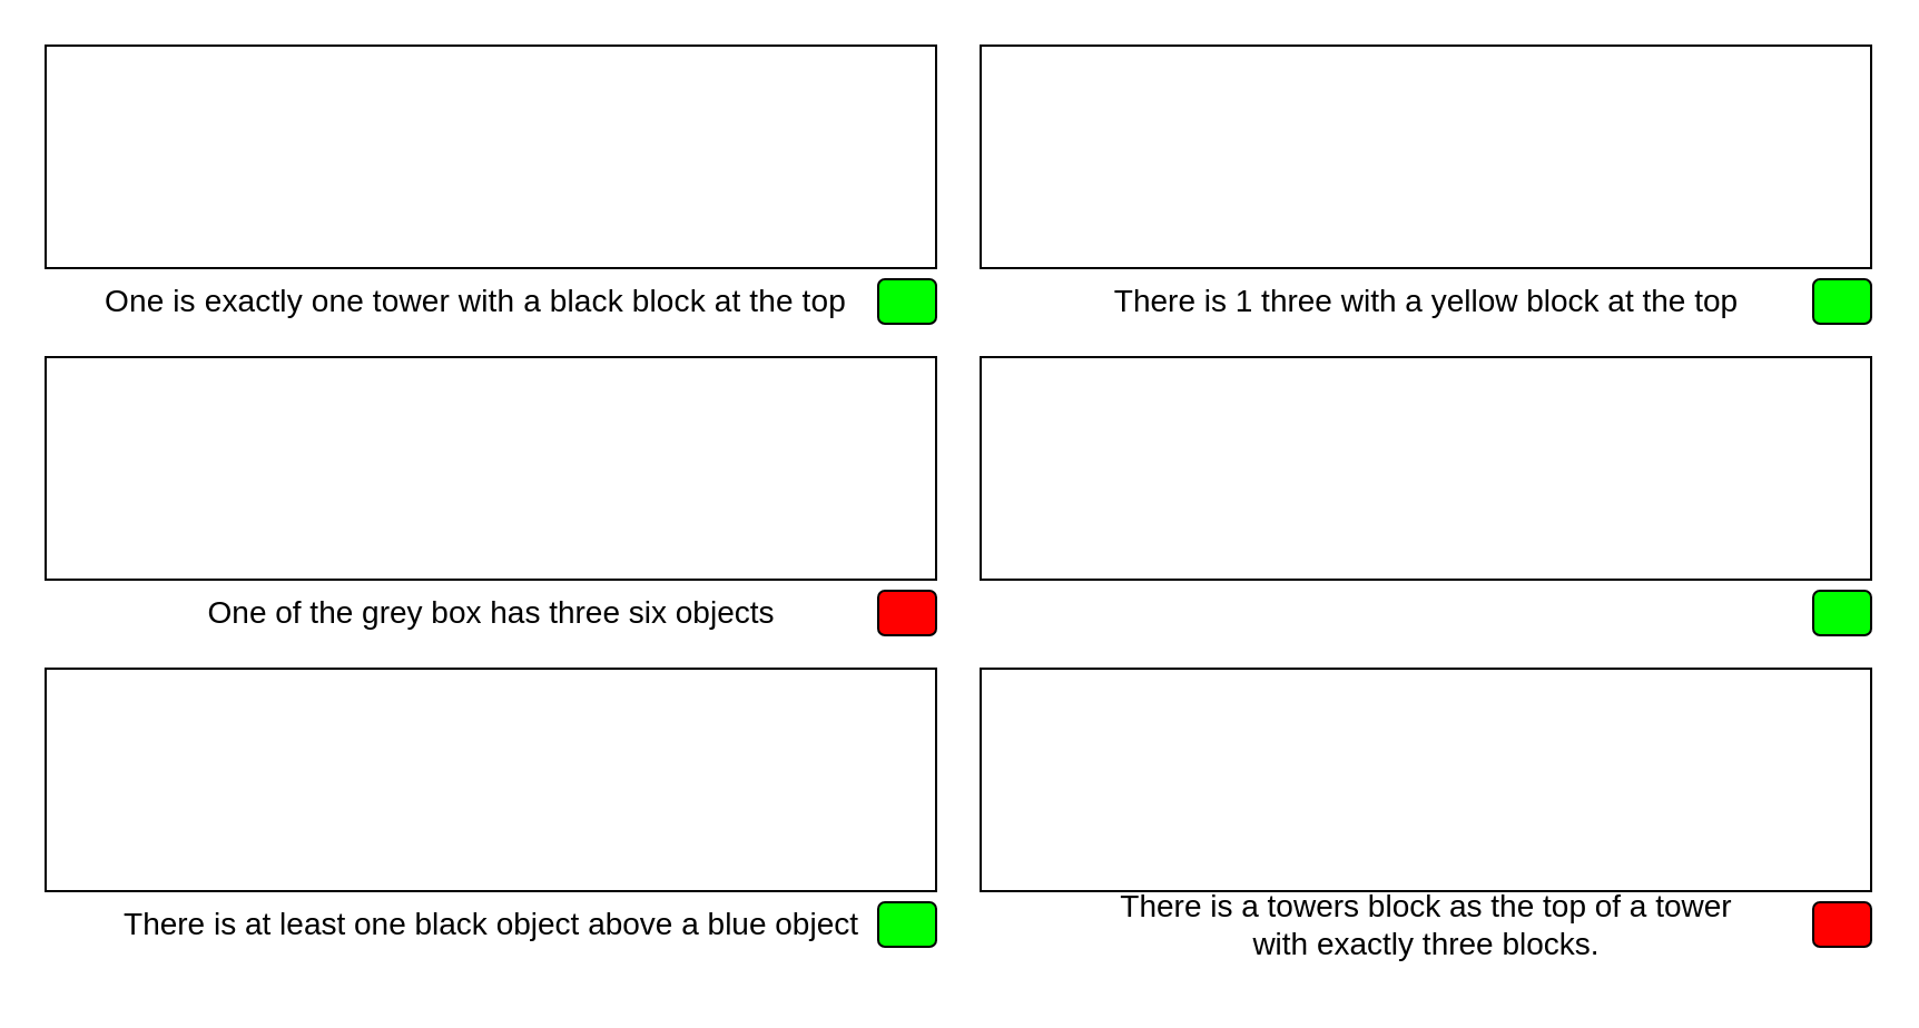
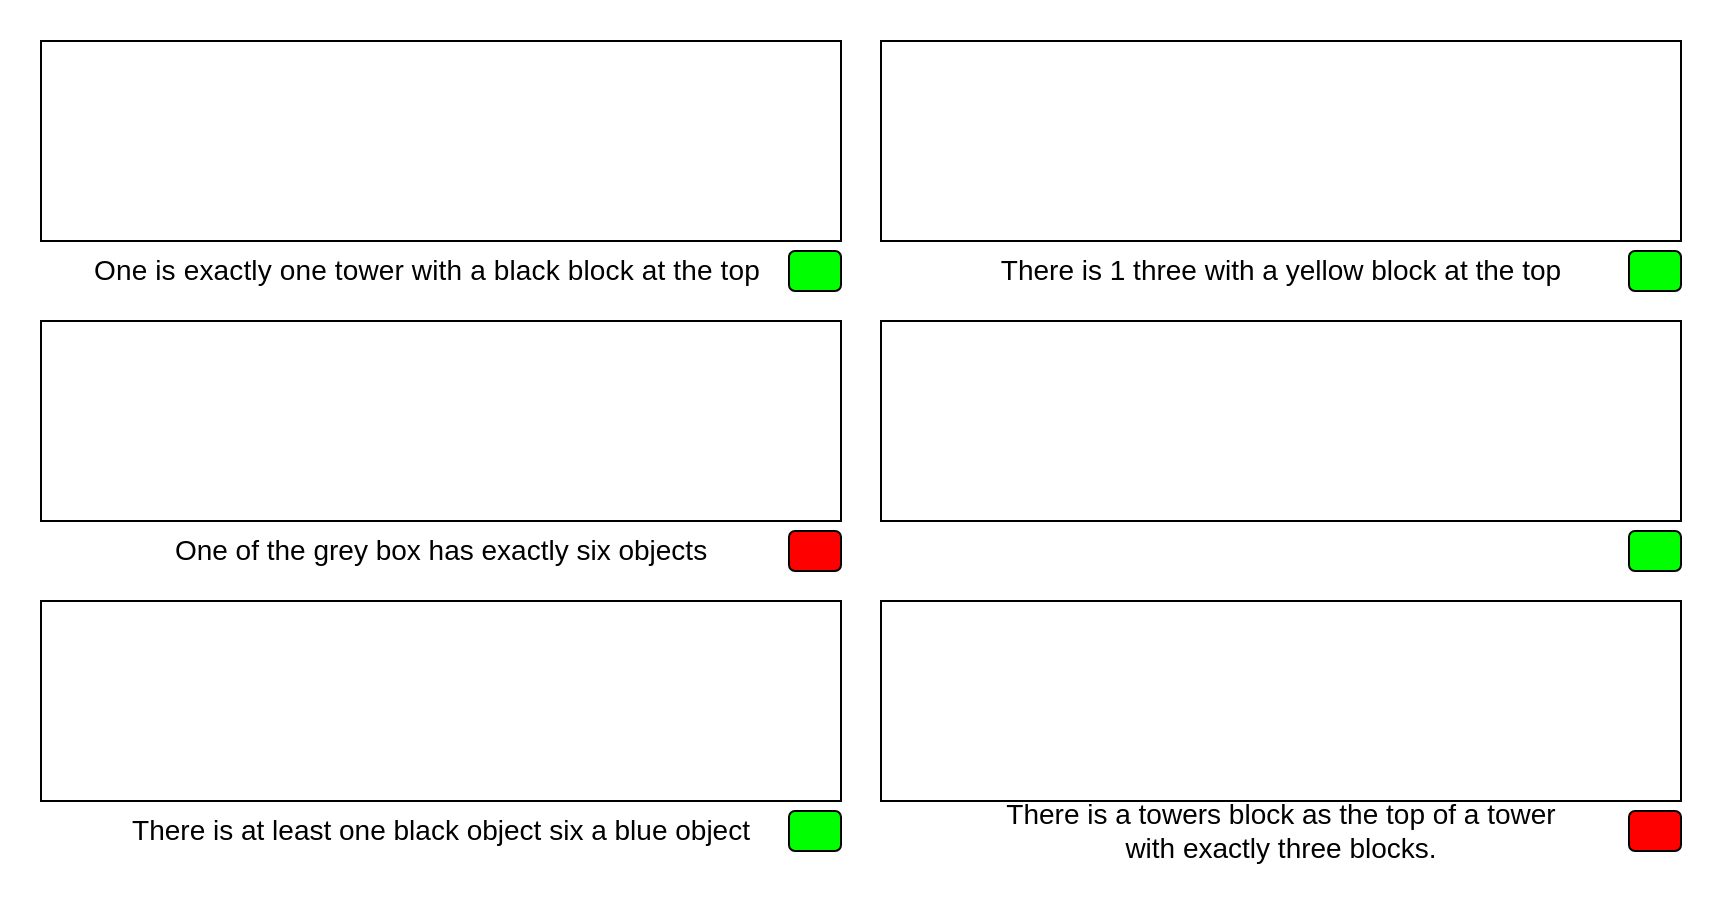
- <mxCell id="7" value="&lt;font style=&quot;font-size: 14px;&quot;&gt;One of the grey box has three six objects&lt;/font&gt;" style="text;html=1;align=center;verticalAlign=middle;resizable=0;points=[];autosize=1;strokeColor=none;fillColor=none;" vertex="1" parent="1"><mxGeometry x="75" y="260" width="290" height="30" as="geometry" /></mxCell>
+ <mxCell id="7" value="&lt;font style=&quot;font-size: 14px;&quot;&gt;One of the grey box has exactly six objects&lt;/font&gt;" style="text;html=1;align=center;verticalAlign=middle;resizable=0;points=[];autosize=1;strokeColor=none;fillColor=none;" vertex="1" parent="1"><mxGeometry x="75" y="260" width="290" height="30" as="geometry" /></mxCell>
- <mxCell id="10" value="&lt;font style=&quot;font-size: 14px;&quot;&gt;There is at least one black object above a blue object&lt;/font&gt;" style="text;html=1;align=center;verticalAlign=middle;resizable=0;points=[];autosize=1;strokeColor=none;fillColor=none;" vertex="1" parent="1"><mxGeometry x="45" y="400" width="350" height="30" as="geometry" /></mxCell>
+ <mxCell id="10" value="&lt;font style=&quot;font-size: 14px;&quot;&gt;There is at least one black object six a blue object&lt;/font&gt;" style="text;html=1;align=center;verticalAlign=middle;resizable=0;points=[];autosize=1;strokeColor=none;fillColor=none;" vertex="1" parent="1"><mxGeometry x="45" y="400" width="350" height="30" as="geometry" /></mxCell>
